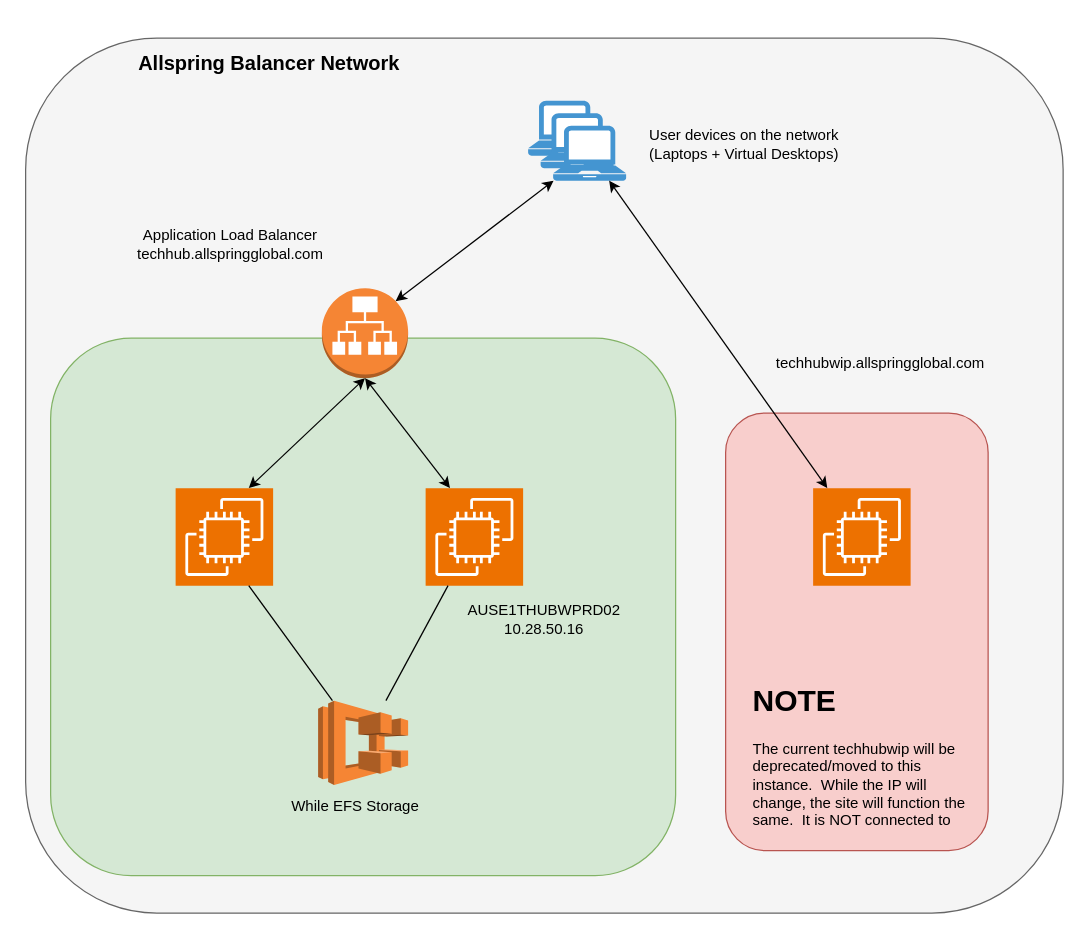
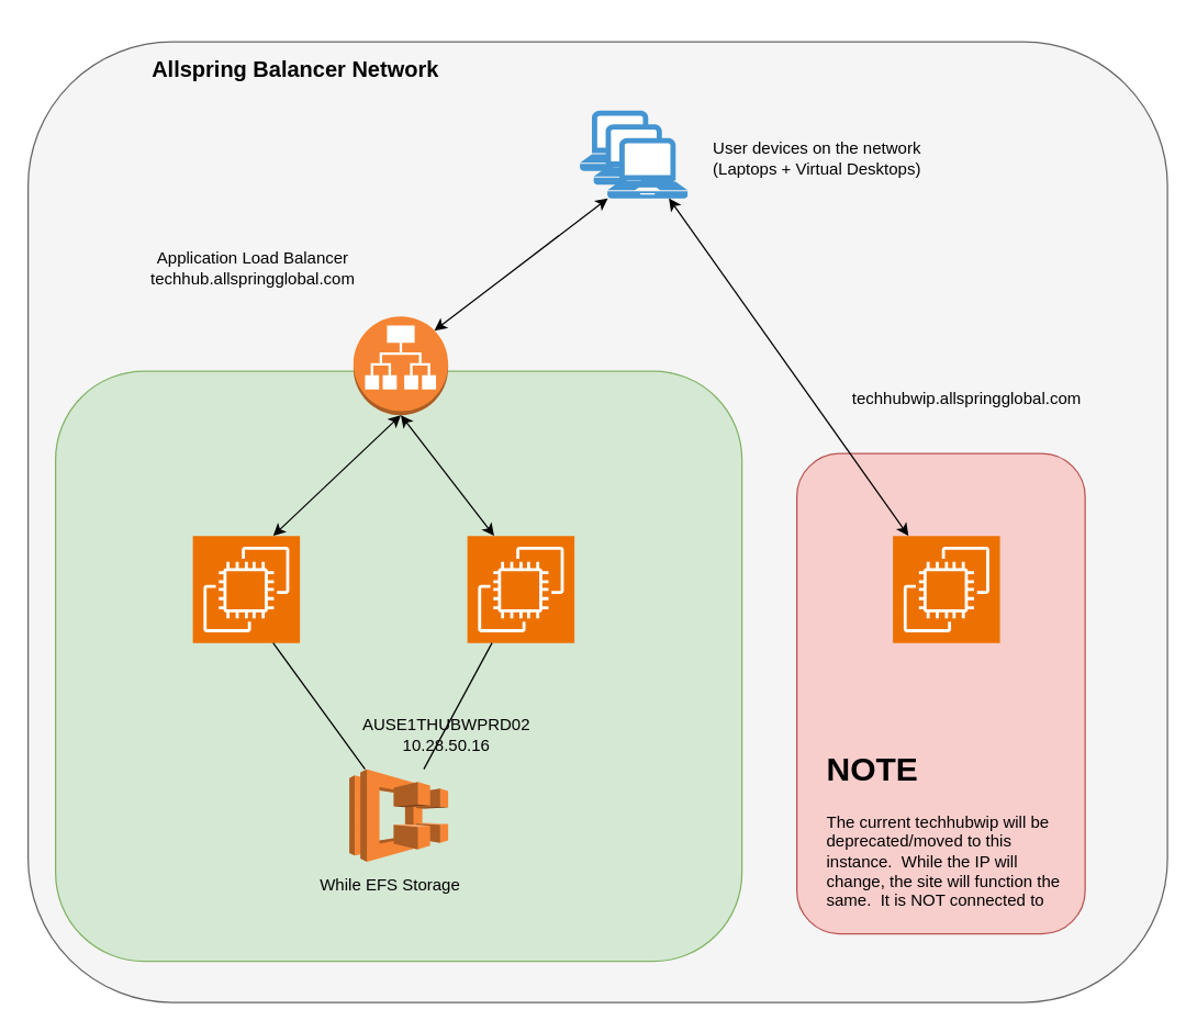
- <mxCell id="23" value="AUSE1THUBWPRD02&lt;div&gt;10.28.50.16&lt;/div&gt;" style="text;html=1;align=center;verticalAlign=middle;whiteSpace=wrap;rounded=0;" vertex="1" parent="1"><mxGeometry x="364" y="480" width="142" height="30" as="geometry" /></mxCell>
+ <mxCell id="23" value="AUSE1THUBWPRD02&lt;div&gt;10.28.50.16&lt;/div&gt;" style="text;html=1;align=center;verticalAlign=middle;whiteSpace=wrap;rounded=0;" vertex="1" parent="1"><mxGeometry x="254" y="520" width="142" height="30" as="geometry" /></mxCell>
